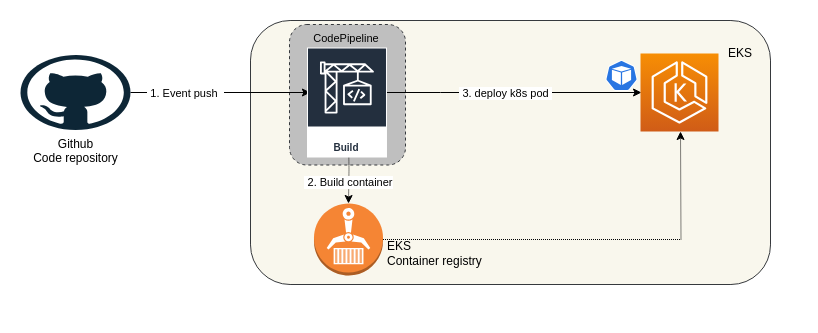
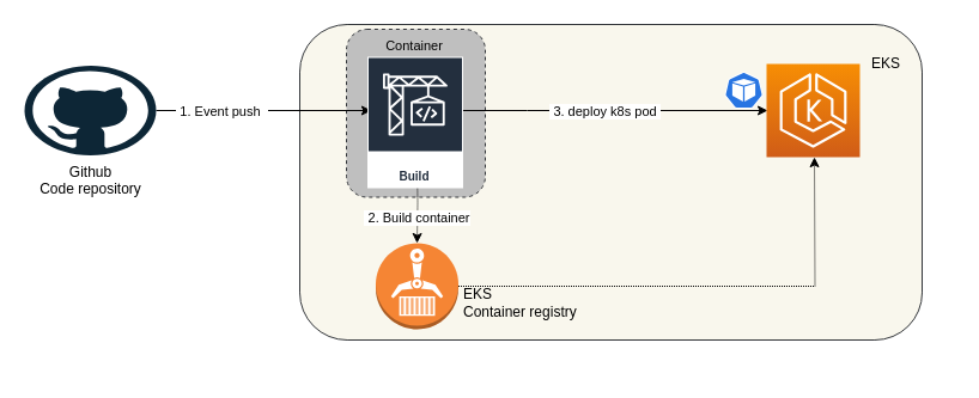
- <mxCell id="11" value="&lt;span style=&quot;font-weight: normal&quot;&gt;CodePipeline&lt;/span&gt;" style="text;html=1;strokeColor=none;fillColor=none;align=center;verticalAlign=middle;whiteSpace=wrap;rounded=0;fontSize=11;fontStyle=1" parent="1" vertex="1"><mxGeometry x="306.49" y="27.5" width="80" height="20" as="geometry" /></mxCell>
+ <mxCell id="11" value="&lt;span style=&quot;font-weight: normal&quot;&gt;Container&lt;/span&gt;" style="text;html=1;strokeColor=none;fillColor=none;align=center;verticalAlign=middle;whiteSpace=wrap;rounded=0;fontSize=11;fontStyle=1" parent="1" vertex="1"><mxGeometry x="306.49" y="27.5" width="80" height="20" as="geometry" /></mxCell>
